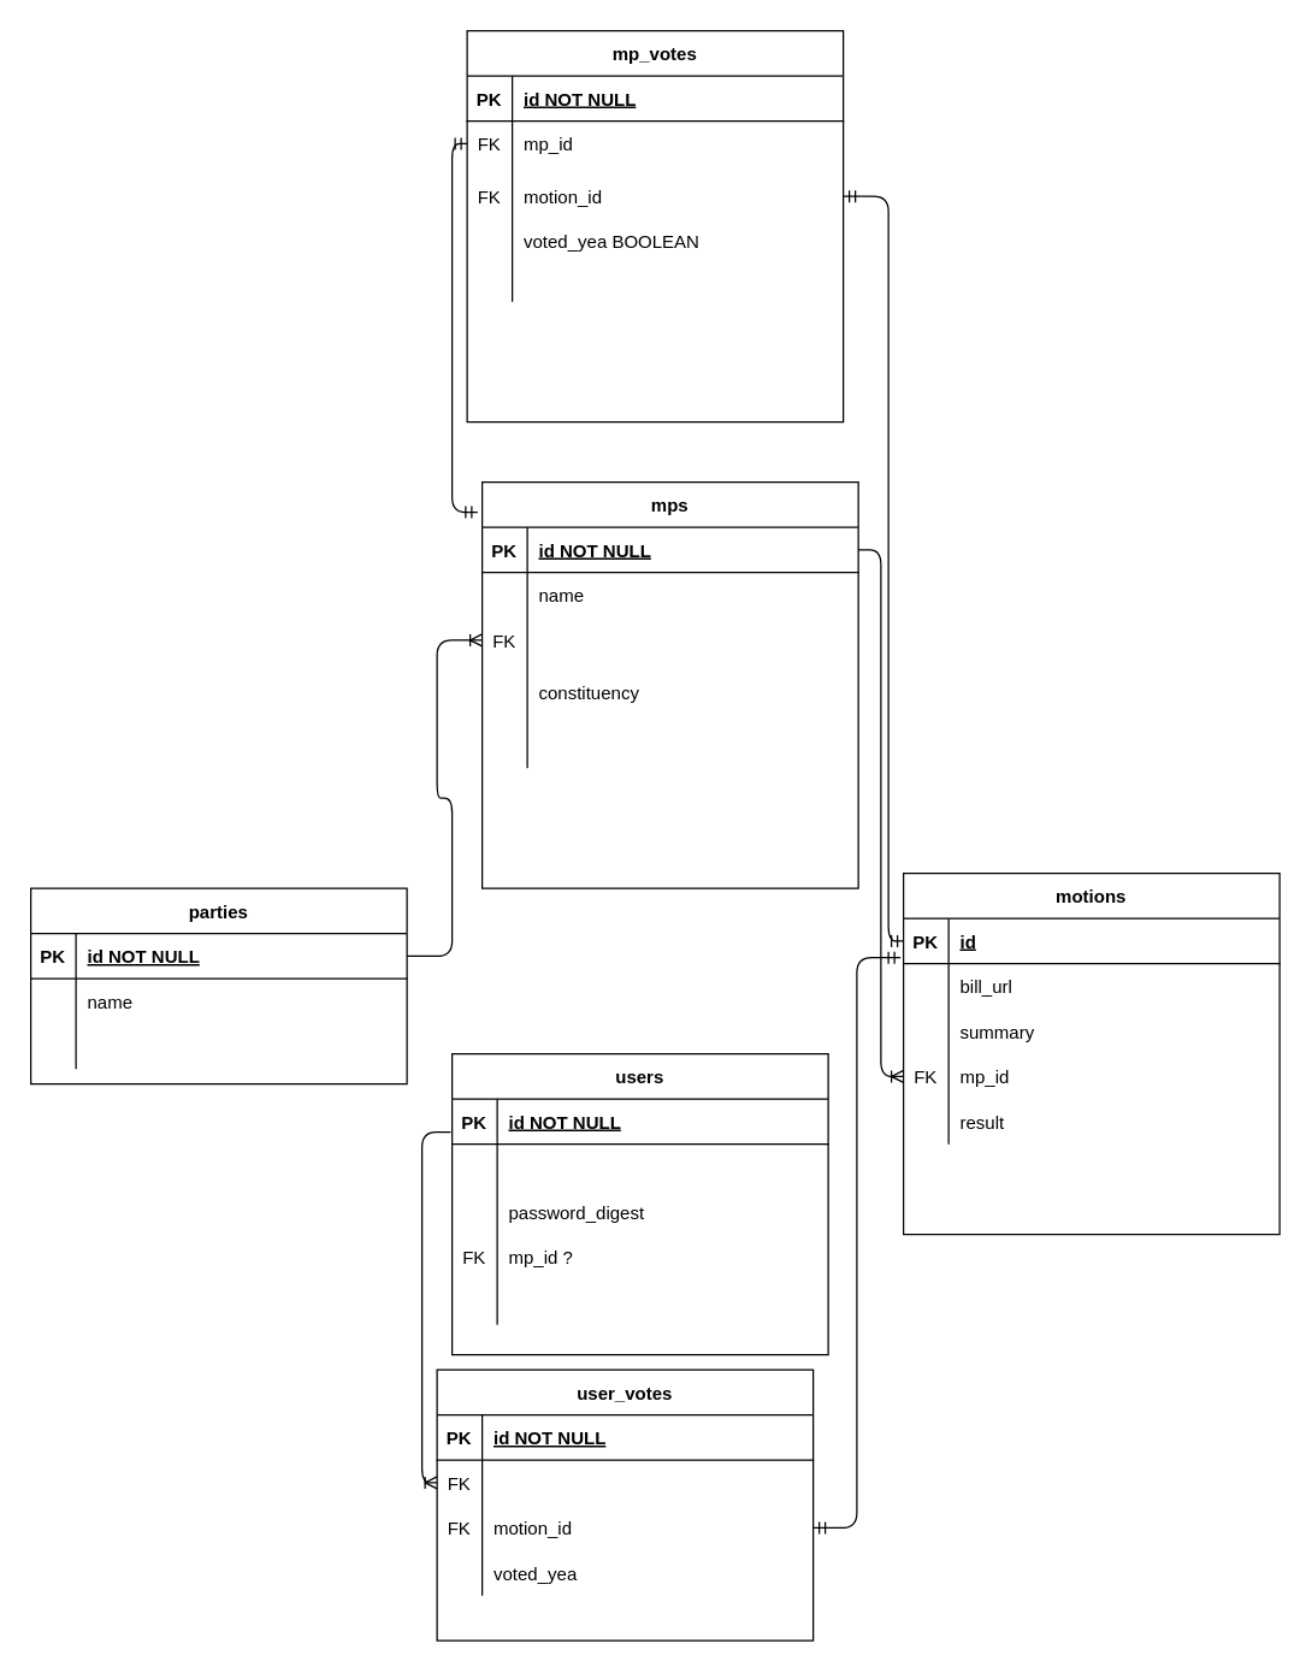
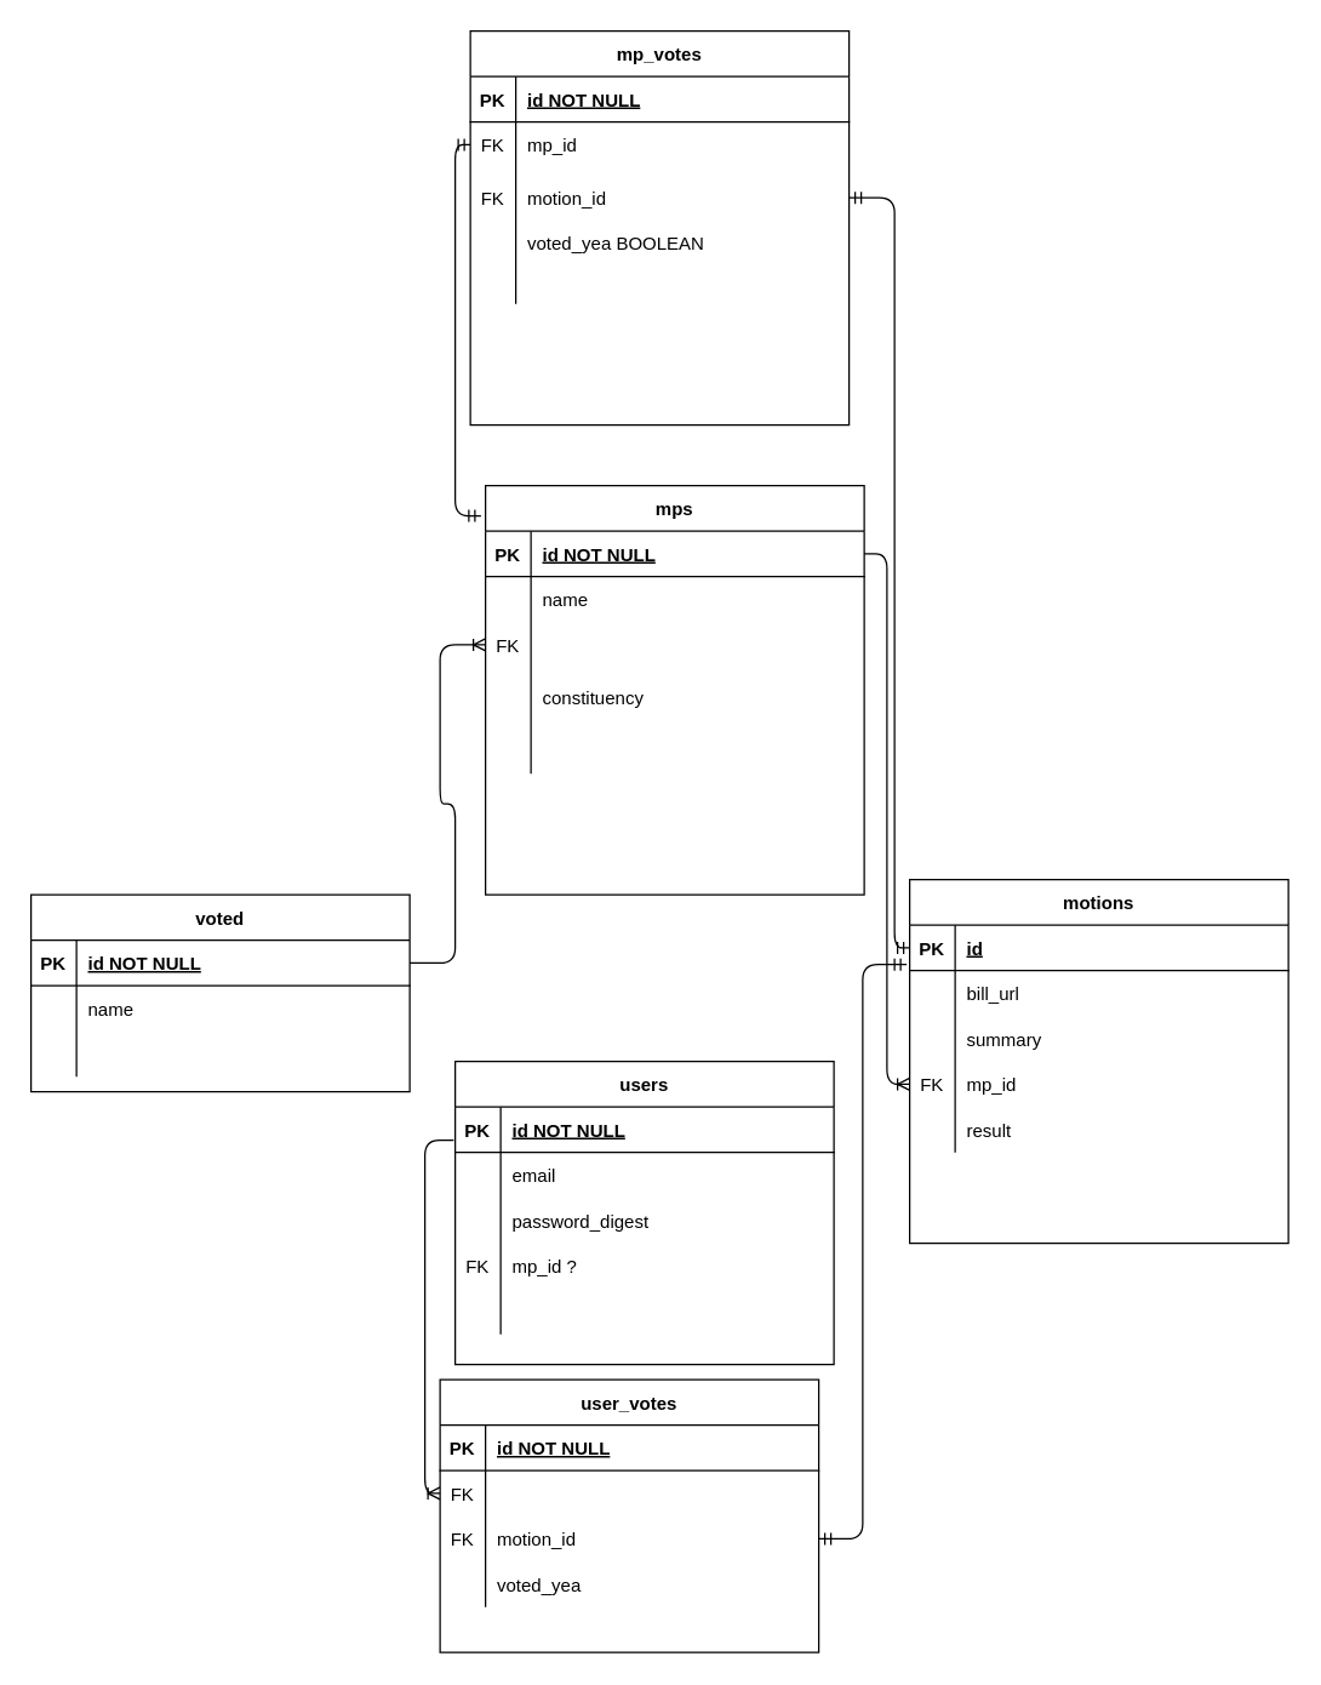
- <mxCell id="2" value="parties" style="shape=table;startSize=30;container=1;collapsible=1;childLayout=tableLayout;fixedRows=1;rowLines=0;fontStyle=1;align=center;resizeLast=1;" parent="1" vertex="1"><mxGeometry x="20" y="590" width="250" height="130" as="geometry" /></mxCell>
+ <mxCell id="2" value="voted" style="shape=table;startSize=30;container=1;collapsible=1;childLayout=tableLayout;fixedRows=1;rowLines=0;fontStyle=1;align=center;resizeLast=1;" parent="1" vertex="1"><mxGeometry x="20" y="590" width="250" height="130" as="geometry" /></mxCell>
+ <mxCell id="67" value="email" style="shape=partialRectangle;overflow=hidden;connectable=0;fillColor=none;top=0;left=0;bottom=0;right=0;align=left;spacingLeft=6;" vertex="1" parent="65"><mxGeometry x="30" width="220" height="30" as="geometry" /></mxCell>
